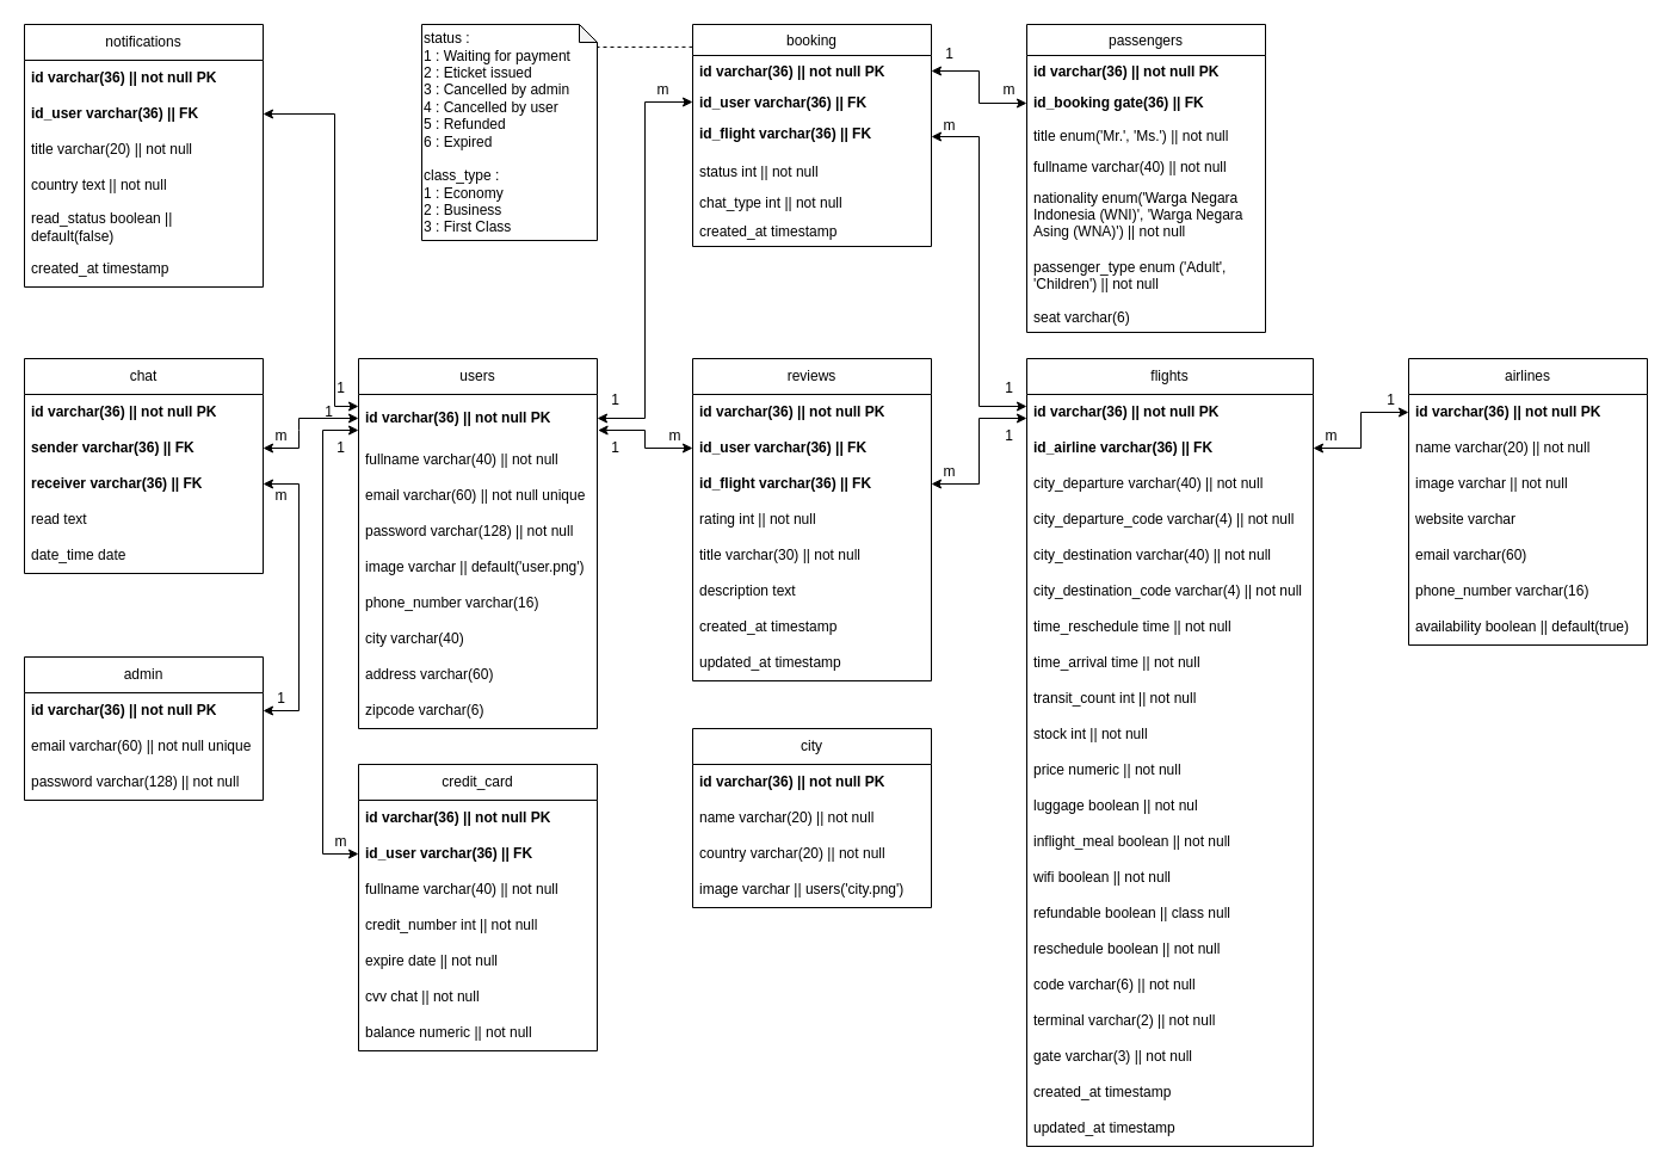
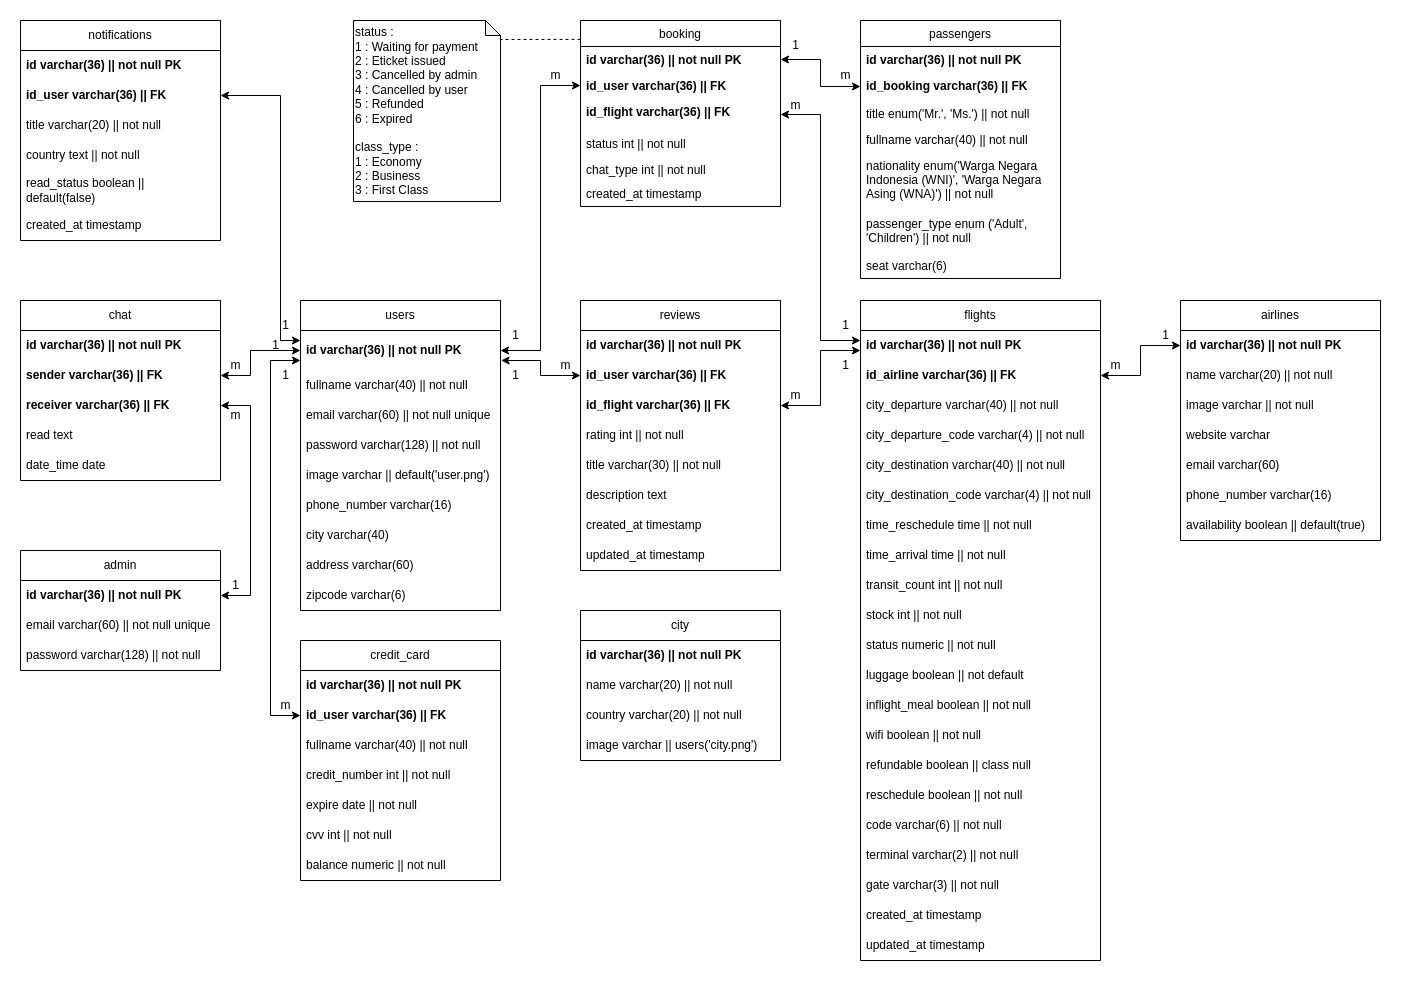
- <mxCell id="87" value="id_booking gate(36) || FK" style="text;strokeColor=none;fillColor=none;align=left;verticalAlign=top;spacingLeft=4;spacingRight=4;overflow=hidden;rotatable=0;points=[[0,0.5],[1,0.5]];portConstraint=eastwest;fontStyle=1" parent="85" vertex="1"><mxGeometry y="52" width="200" height="28" as="geometry" /></mxCell>
+ <mxCell id="87" value="id_booking varchar(36) || FK" style="text;strokeColor=none;fillColor=none;align=left;verticalAlign=top;spacingLeft=4;spacingRight=4;overflow=hidden;rotatable=0;points=[[0,0.5],[1,0.5]];portConstraint=eastwest;fontStyle=1" parent="85" vertex="1"><mxGeometry y="52" width="200" height="28" as="geometry" /></mxCell>
- <mxCell id="53" value="price numeric || not null" style="text;strokeColor=none;fillColor=none;align=left;verticalAlign=middle;spacingLeft=4;spacingRight=4;overflow=hidden;points=[[0,0.5],[1,0.5]];portConstraint=eastwest;rotatable=0;whiteSpace=wrap;html=1;" parent="42" vertex="1"><mxGeometry y="330" width="240" height="30" as="geometry" /></mxCell>
+ <mxCell id="53" value="status numeric || not null" style="text;strokeColor=none;fillColor=none;align=left;verticalAlign=middle;spacingLeft=4;spacingRight=4;overflow=hidden;points=[[0,0.5],[1,0.5]];portConstraint=eastwest;rotatable=0;whiteSpace=wrap;html=1;" parent="42" vertex="1"><mxGeometry y="330" width="240" height="30" as="geometry" /></mxCell>
- <mxCell id="54" value="&lt;span style=&quot;&quot;&gt;luggage boolean || not nul&lt;/span&gt;" style="text;strokeColor=none;fillColor=none;align=left;verticalAlign=middle;spacingLeft=4;spacingRight=4;overflow=hidden;points=[[0,0.5],[1,0.5]];portConstraint=eastwest;rotatable=0;whiteSpace=wrap;html=1;" parent="42" vertex="1"><mxGeometry y="360" width="240" height="30" as="geometry" /></mxCell>
+ <mxCell id="54" value="&lt;span style=&quot;&quot;&gt;luggage boolean || not default&lt;/span&gt;" style="text;strokeColor=none;fillColor=none;align=left;verticalAlign=middle;spacingLeft=4;spacingRight=4;overflow=hidden;points=[[0,0.5],[1,0.5]];portConstraint=eastwest;rotatable=0;whiteSpace=wrap;html=1;" parent="42" vertex="1"><mxGeometry y="360" width="240" height="30" as="geometry" /></mxCell>
- <mxCell id="35" value="&lt;span style=&quot;&quot;&gt;cvv chat || not null&lt;/span&gt;" style="text;strokeColor=none;fillColor=none;align=left;verticalAlign=middle;spacingLeft=4;spacingRight=4;overflow=hidden;points=[[0,0.5],[1,0.5]];portConstraint=eastwest;rotatable=0;whiteSpace=wrap;html=1;" parent="29" vertex="1"><mxGeometry y="180" width="200" height="30" as="geometry" /></mxCell>
+ <mxCell id="35" value="&lt;span style=&quot;&quot;&gt;cvv int || not null&lt;/span&gt;" style="text;strokeColor=none;fillColor=none;align=left;verticalAlign=middle;spacingLeft=4;spacingRight=4;overflow=hidden;points=[[0,0.5],[1,0.5]];portConstraint=eastwest;rotatable=0;whiteSpace=wrap;html=1;" parent="29" vertex="1"><mxGeometry y="180" width="200" height="30" as="geometry" /></mxCell>
